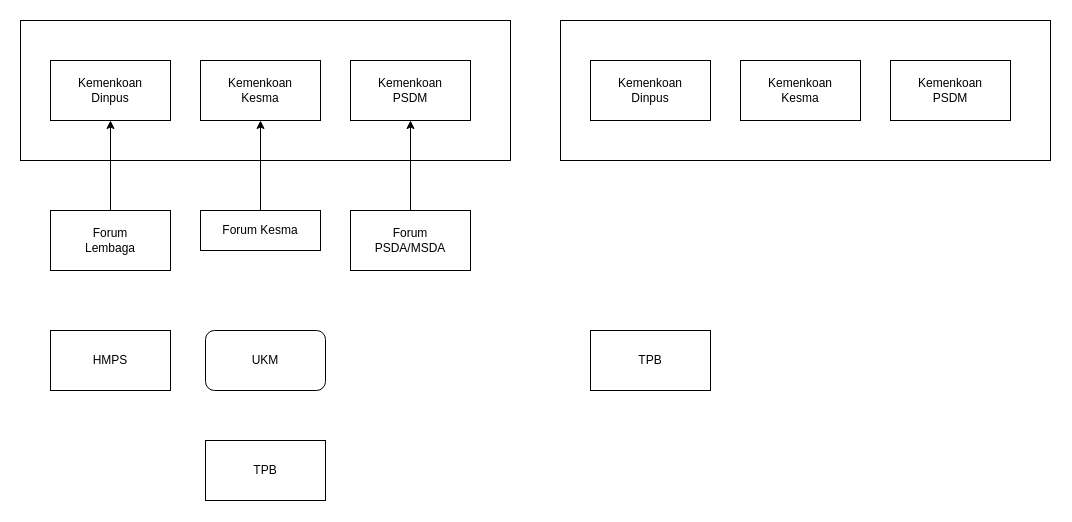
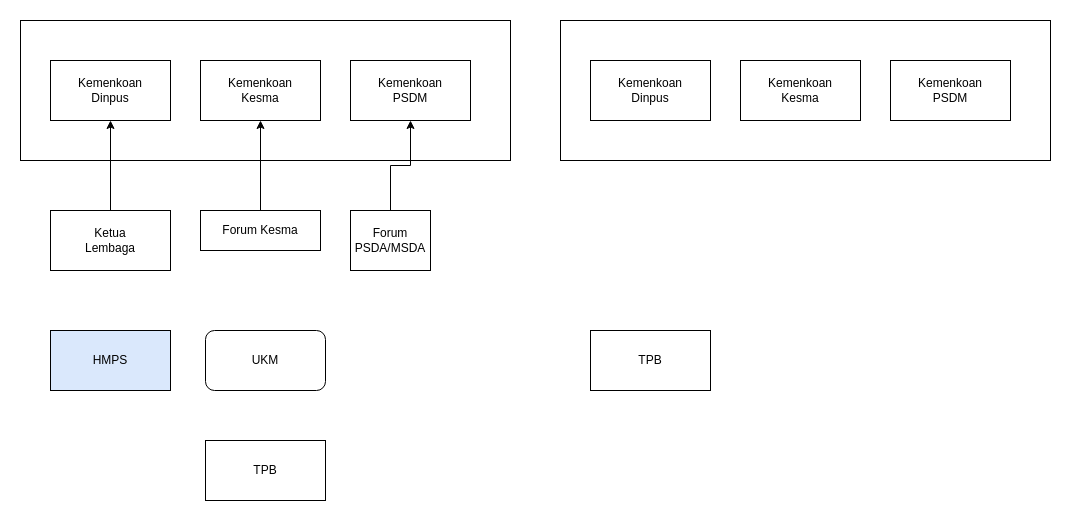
- <mxCell id="10" value="Forum&lt;div&gt;Lembaga&lt;/div&gt;" style="rounded=0;whiteSpace=wrap;html=1;" parent="1" vertex="1"><mxGeometry x="50" y="210" width="120" height="60" as="geometry" /></mxCell>
+ <mxCell id="10" value="Ketua&lt;div&gt;Lembaga&lt;/div&gt;" style="rounded=0;whiteSpace=wrap;html=1;" parent="1" vertex="1"><mxGeometry x="50" y="210" width="120" height="60" as="geometry" /></mxCell>
- <mxCell id="19" value="Forum&lt;div&gt;PSDA/MSDA&lt;/div&gt;" style="rounded=0;whiteSpace=wrap;html=1;" parent="1" vertex="1"><mxGeometry x="350" y="210" width="120" height="60" as="geometry" /></mxCell>
+ <mxCell id="19" value="Forum&lt;div&gt;PSDA/MSDA&lt;/div&gt;" style="rounded=0;whiteSpace=wrap;html=1;" parent="1" vertex="1"><mxGeometry x="350" y="210" width="80" height="60" as="geometry" /></mxCell>
- <mxCell id="6" value="HMPS" style="rounded=0;whiteSpace=wrap;html=1;" parent="1" vertex="1"><mxGeometry x="50" y="330" width="120" height="60" as="geometry" /></mxCell>
+ <mxCell id="6" value="HMPS" style="rounded=0;whiteSpace=wrap;html=1;fillColor=#dae8fc;" parent="1" vertex="1"><mxGeometry x="50" y="330" width="120" height="60" as="geometry" /></mxCell>
